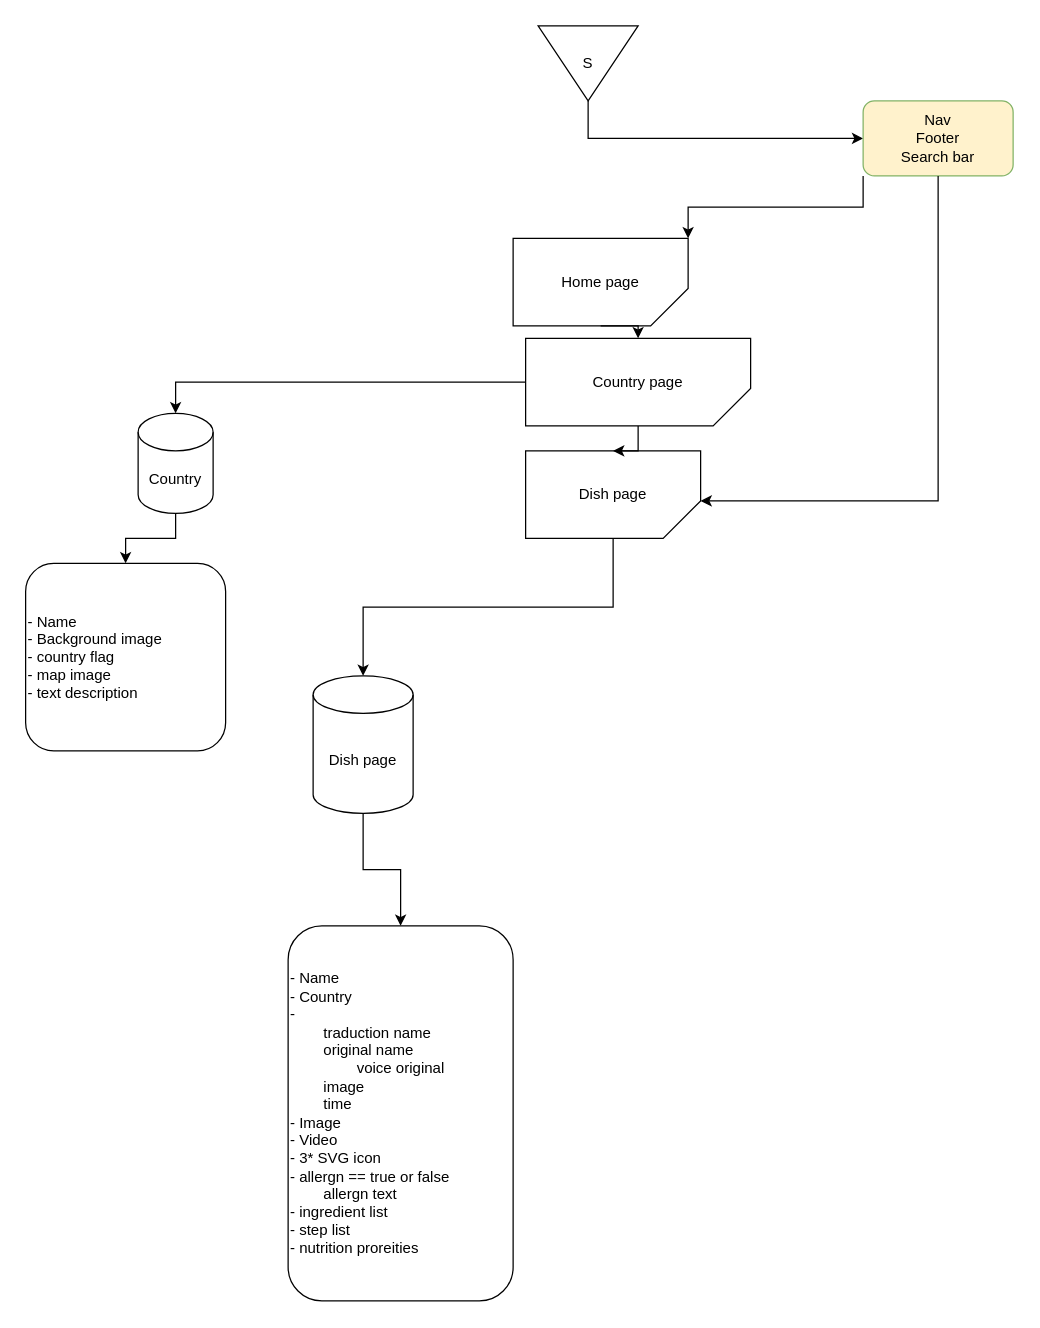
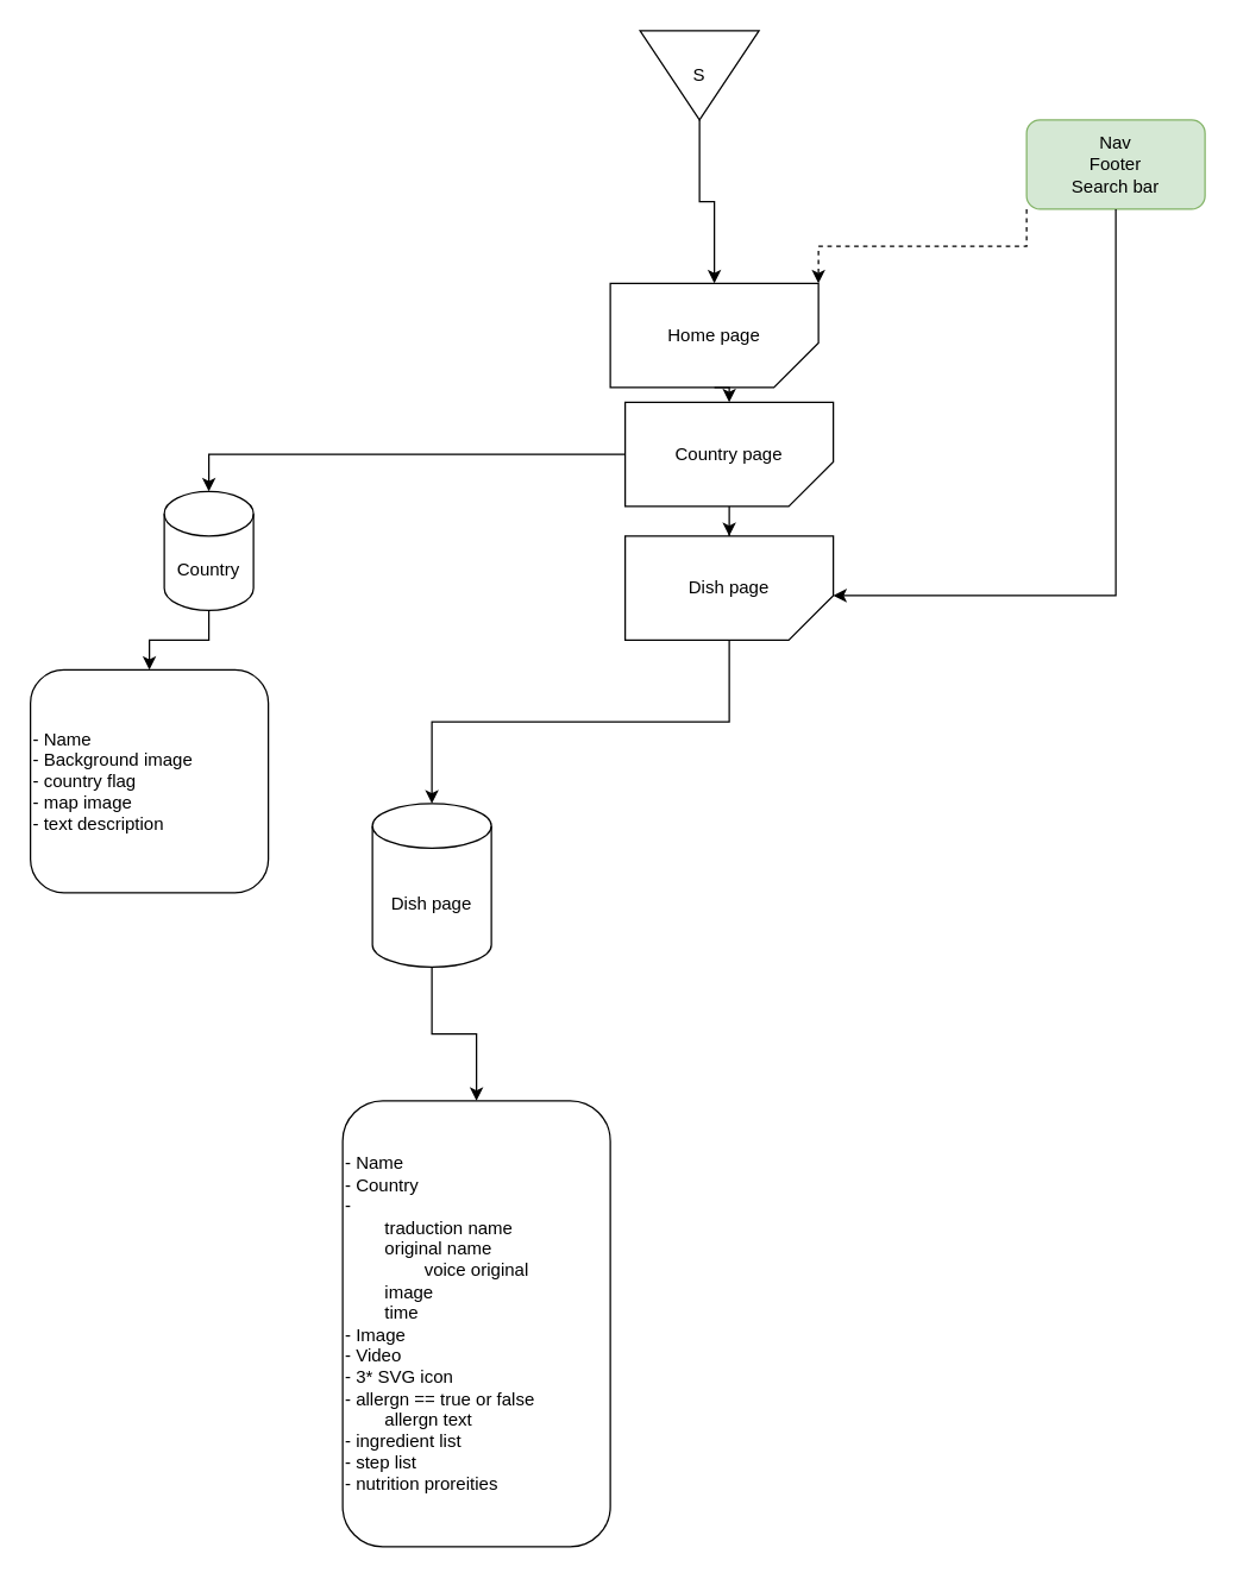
- <mxCell id="2" style="edgeStyle=orthogonalEdgeStyle;rounded=0;orthogonalLoop=1;jettySize=auto;html=1;exitX=1;exitY=0.5;exitDx=0;exitDy=0;" parent="1" source="3" target="9" edge="1"><mxGeometry relative="1" as="geometry" /></mxCell>
+ <mxCell id="2" style="edgeStyle=orthogonalEdgeStyle;rounded=0;orthogonalLoop=1;jettySize=auto;html=1;exitX=1;exitY=0.5;exitDx=0;exitDy=0;" parent="1" source="3" target="4" edge="1"><mxGeometry relative="1" as="geometry" /></mxCell>
- <mxCell id="9" value="&lt;div&gt;Nav&lt;/div&gt;&lt;div&gt;Footer&lt;/div&gt;&lt;div&gt;Search bar&lt;br&gt;&lt;/div&gt;" style="rounded=1;whiteSpace=wrap;html=1;fillColor=#fff2cc;strokeColor=#82b366;" parent="1" vertex="1"><mxGeometry x="690" y="80" width="120" height="60" as="geometry" /></mxCell>
+ <mxCell id="9" value="&lt;div&gt;Nav&lt;/div&gt;&lt;div&gt;Footer&lt;/div&gt;&lt;div&gt;Search bar&lt;br&gt;&lt;/div&gt;" style="rounded=1;whiteSpace=wrap;html=1;fillColor=#d5e8d4;strokeColor=#82b366;" parent="1" vertex="1"><mxGeometry x="690" y="80" width="120" height="60" as="geometry" /></mxCell>
- <mxCell id="10" style="edgeStyle=orthogonalEdgeStyle;rounded=0;orthogonalLoop=1;jettySize=auto;html=1;exitX=0;exitY=1;exitDx=0;exitDy=0;entryX=0;entryY=1;entryDx=0;entryDy=0;entryPerimeter=0;" parent="1" source="9" target="4" edge="1"><mxGeometry relative="1" as="geometry" /></mxCell>
+ <mxCell id="10" style="edgeStyle=orthogonalEdgeStyle;rounded=0;orthogonalLoop=1;jettySize=auto;html=1;exitX=0;exitY=1;exitDx=0;exitDy=0;entryX=0;entryY=1;entryDx=0;entryDy=0;entryPerimeter=0;dashed=1;" parent="1" source="9" target="4" edge="1"><mxGeometry relative="1" as="geometry" /></mxCell>
- <mxCell id="7" value="Country page" style="shape=card;whiteSpace=wrap;html=1;direction=west;" parent="1" vertex="1"><mxGeometry x="420" y="270" width="180" height="70" as="geometry" /></mxCell>
+ <mxCell id="7" value="Country page" style="shape=card;whiteSpace=wrap;html=1;direction=west;" parent="1" vertex="1"><mxGeometry x="420" y="270" width="140" height="70" as="geometry" /></mxCell>
